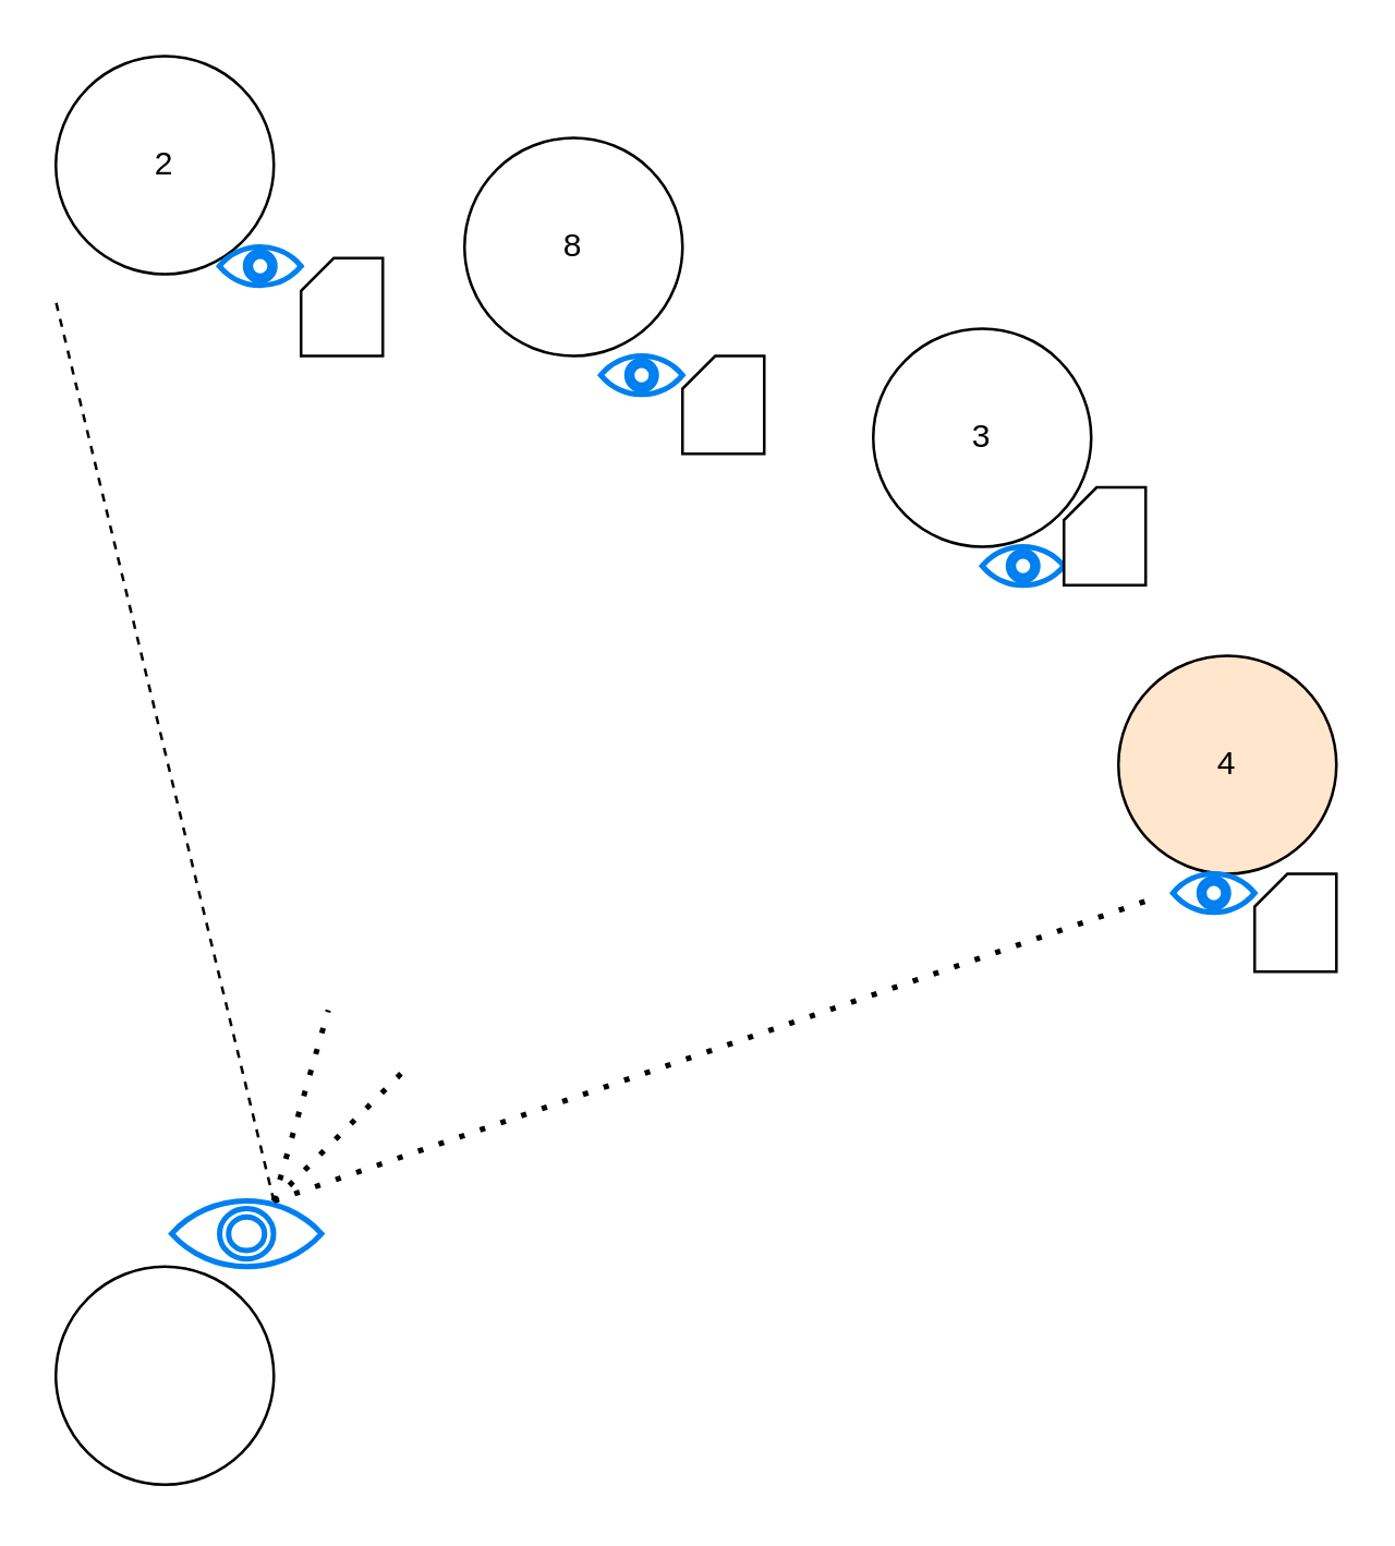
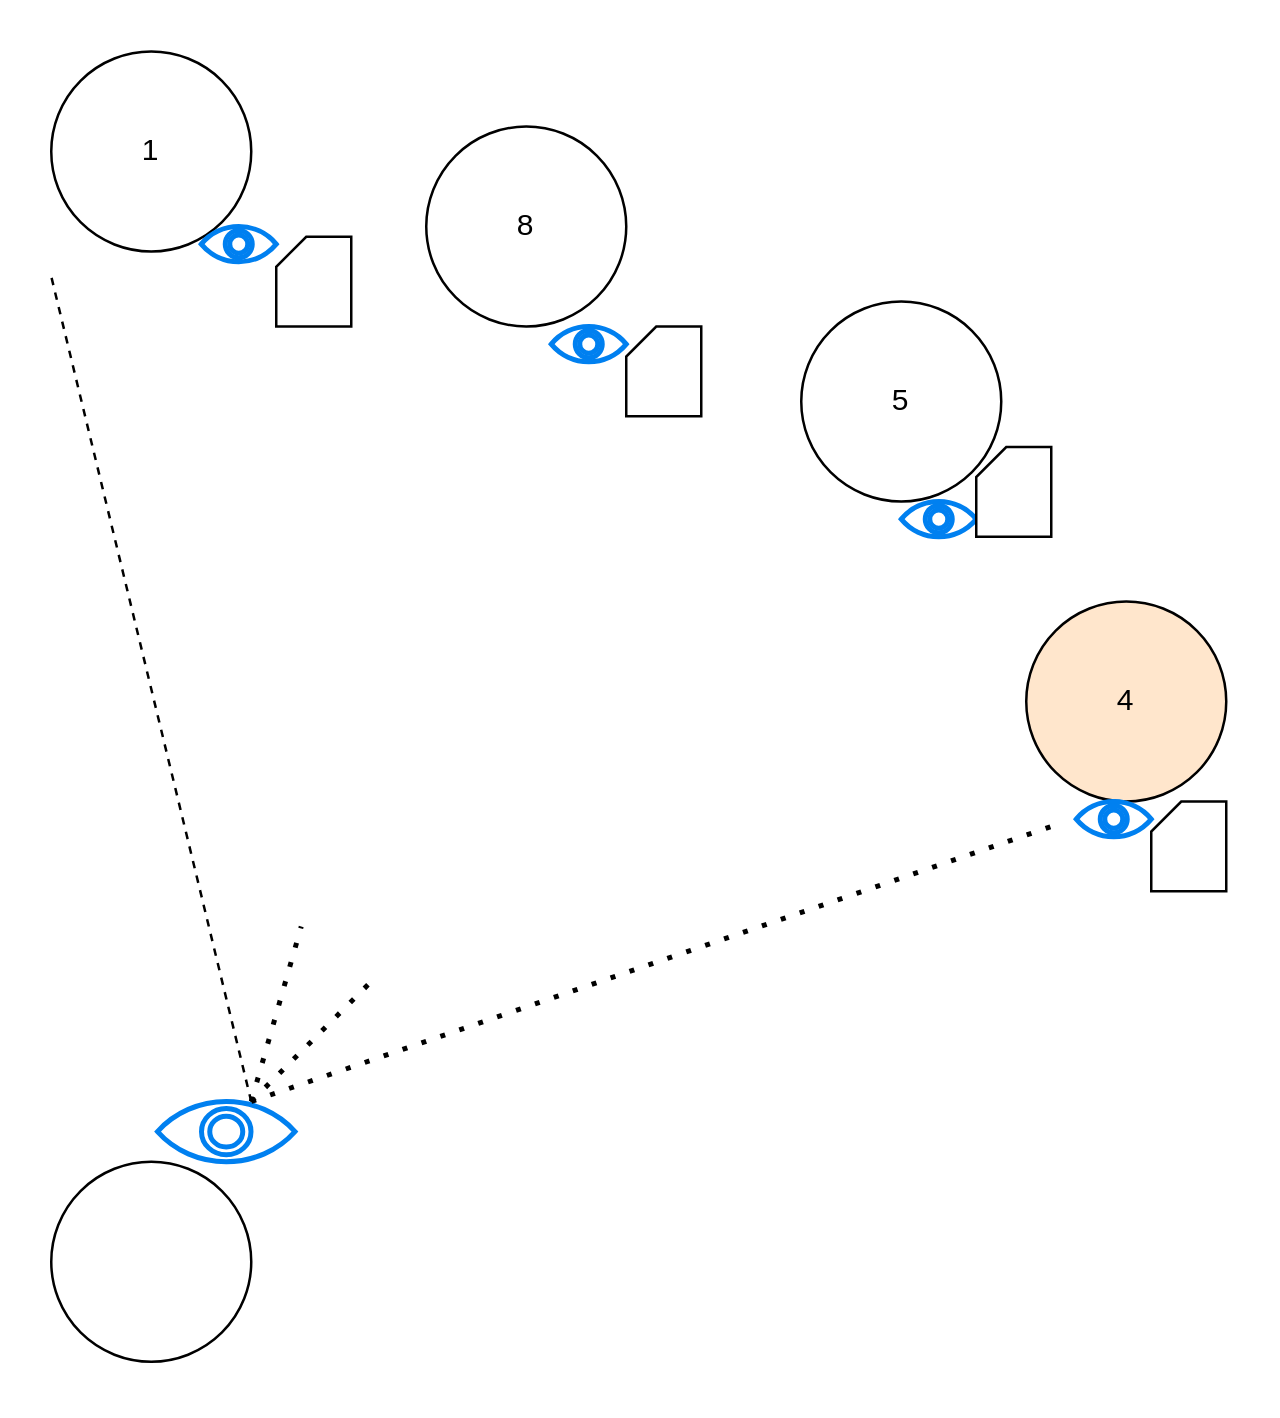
- <mxCell id="2" value="2" style="ellipse;whiteSpace=wrap;html=1;aspect=fixed;" vertex="1" parent="1"><mxGeometry x="20" y="20" width="80" height="80" as="geometry" /></mxCell>
+ <mxCell id="2" value="1" style="ellipse;whiteSpace=wrap;html=1;aspect=fixed;" vertex="1" parent="1"><mxGeometry x="20" y="20" width="80" height="80" as="geometry" /></mxCell>
- <mxCell id="4" value="3" style="ellipse;whiteSpace=wrap;html=1;aspect=fixed;" vertex="1" parent="1"><mxGeometry x="320" y="120" width="80" height="80" as="geometry" /></mxCell>
+ <mxCell id="4" value="5" style="ellipse;whiteSpace=wrap;html=1;aspect=fixed;" vertex="1" parent="1"><mxGeometry x="320" y="120" width="80" height="80" as="geometry" /></mxCell>
